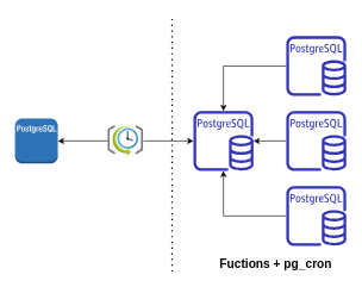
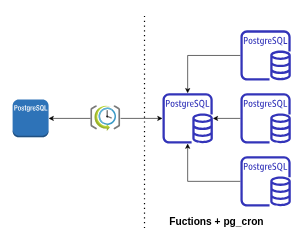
- <mxCell id="17" value="&lt;font style=&quot;font-size: 17px&quot;&gt;&lt;b&gt;Fuctions + pg_cron&lt;/b&gt;&lt;/font&gt;" style="text;html=1;align=center;verticalAlign=middle;resizable=0;points=[];autosize=1;" parent="1" vertex="1"><mxGeometry x="300" y="360" width="170" height="20" as="geometry" /></mxCell>
+ <mxCell id="17" value="&lt;font style=&quot;font-size: 17px&quot;&gt;&lt;b&gt;Fuctions + pg_cron&lt;/b&gt;&lt;/font&gt;" style="text;html=1;align=center;verticalAlign=middle;resizable=0;points=[];autosize=1;" parent="1" vertex="1"><mxGeometry x="275" y="360" width="170" height="20" as="geometry" /></mxCell>
